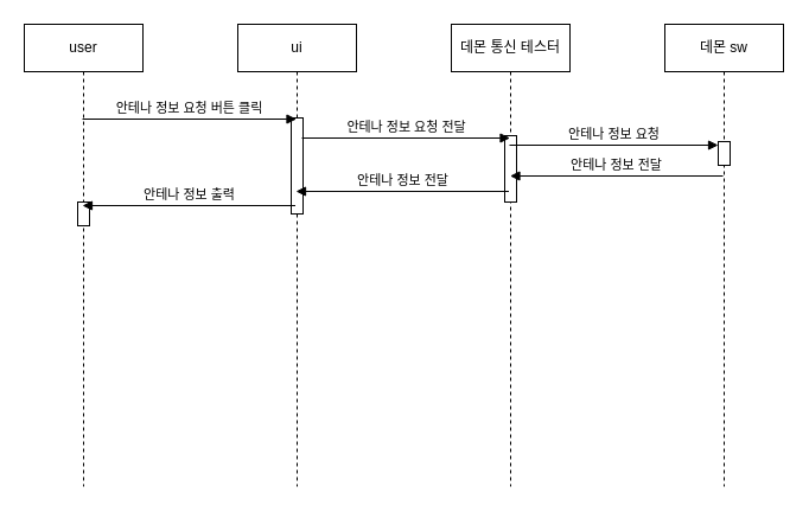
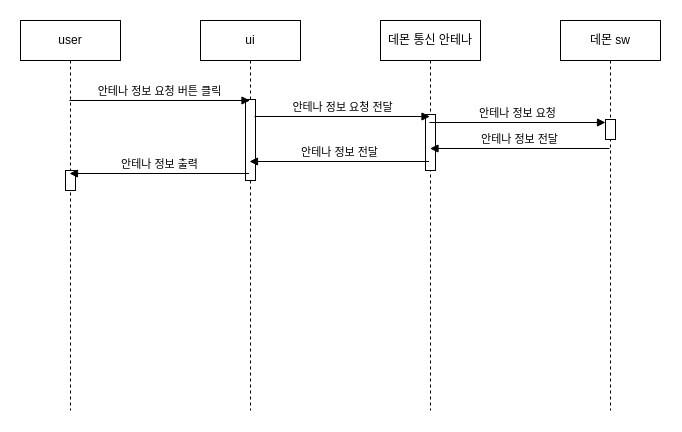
- <mxCell id="6" value="데몬 통신 테스터" style="shape=umlLifeline;perimeter=lifelinePerimeter;whiteSpace=wrap;html=1;container=1;collapsible=0;recursiveResize=0;outlineConnect=0;" vertex="1" parent="1"><mxGeometry x="380" y="20" width="100" height="390" as="geometry" /></mxCell>
+ <mxCell id="6" value="데몬 통신 안테나" style="shape=umlLifeline;perimeter=lifelinePerimeter;whiteSpace=wrap;html=1;container=1;collapsible=0;recursiveResize=0;outlineConnect=0;" vertex="1" parent="1"><mxGeometry x="380" y="20" width="100" height="390" as="geometry" /></mxCell>
